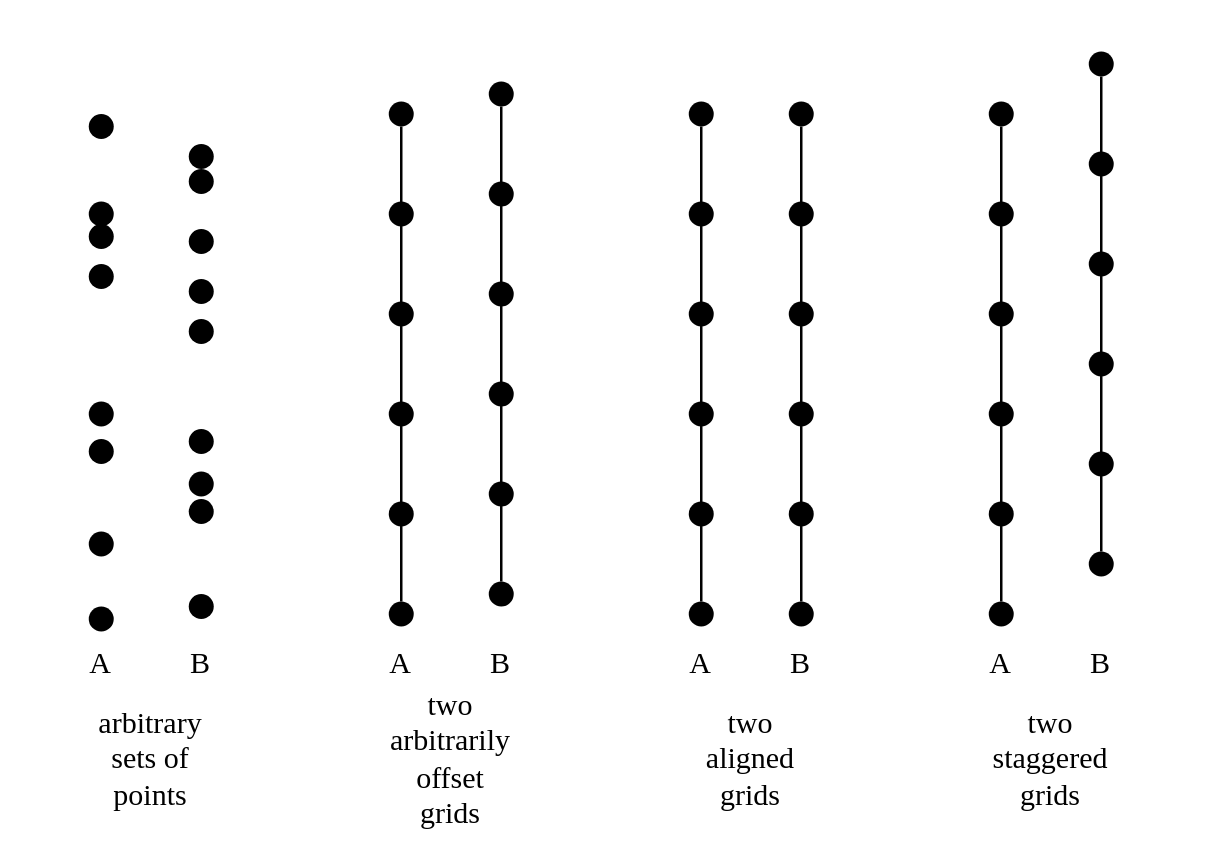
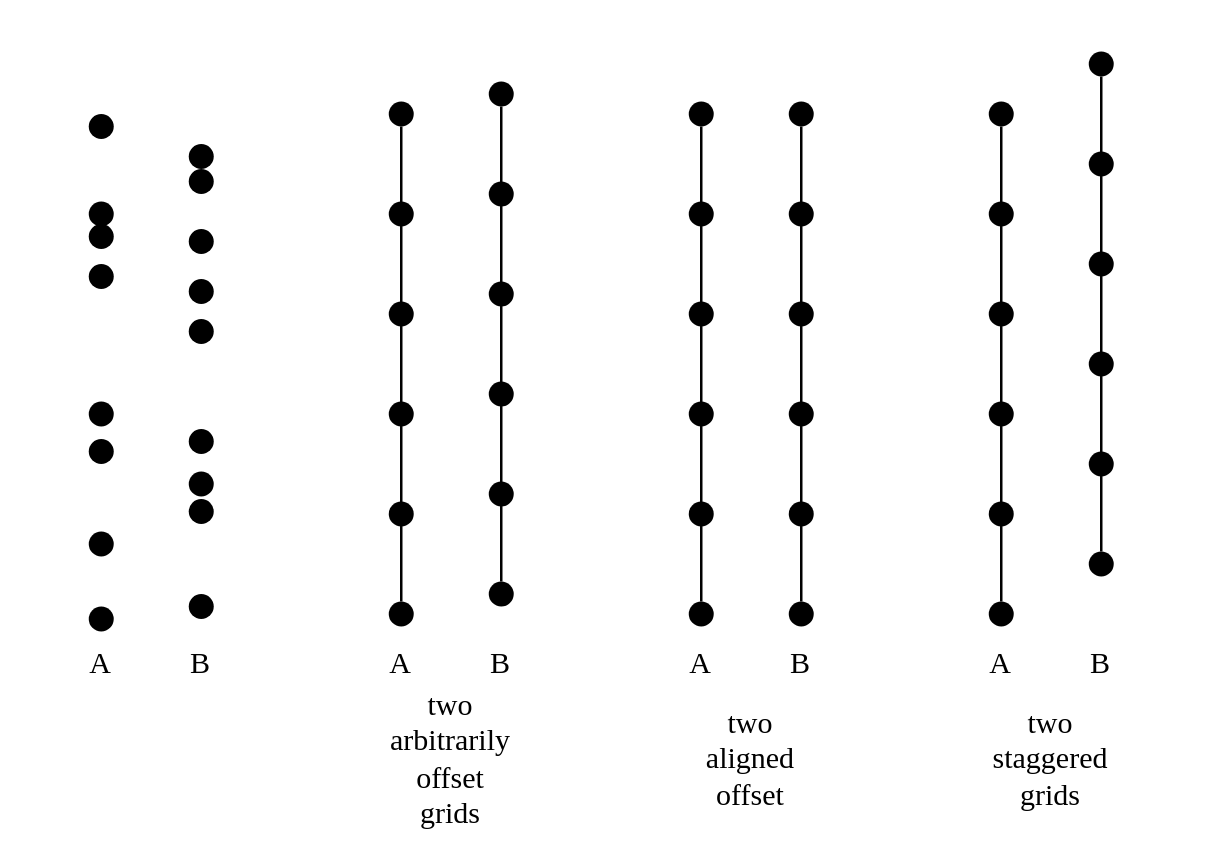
- <mxCell id="19" value="arbitrary sets of points" style="text;html=1;strokeColor=none;fillColor=none;align=center;verticalAlign=middle;whiteSpace=wrap;rounded=0;fontFamily=Times New Roman;" vertex="1" parent="1"><mxGeometry x="40" y="280" width="40" height="45" as="geometry" /></mxCell>
- <mxCell id="64" value="two aligned grids" style="text;html=1;strokeColor=none;fillColor=none;align=center;verticalAlign=middle;whiteSpace=wrap;rounded=0;fontFamily=Times New Roman;" vertex="1" parent="1"><mxGeometry x="280" y="280" width="40" height="45" as="geometry" /></mxCell>
+ <mxCell id="64" value="two aligned offset" style="text;html=1;strokeColor=none;fillColor=none;align=center;verticalAlign=middle;whiteSpace=wrap;rounded=0;fontFamily=Times New Roman;" vertex="1" parent="1"><mxGeometry x="280" y="280" width="40" height="45" as="geometry" /></mxCell>
